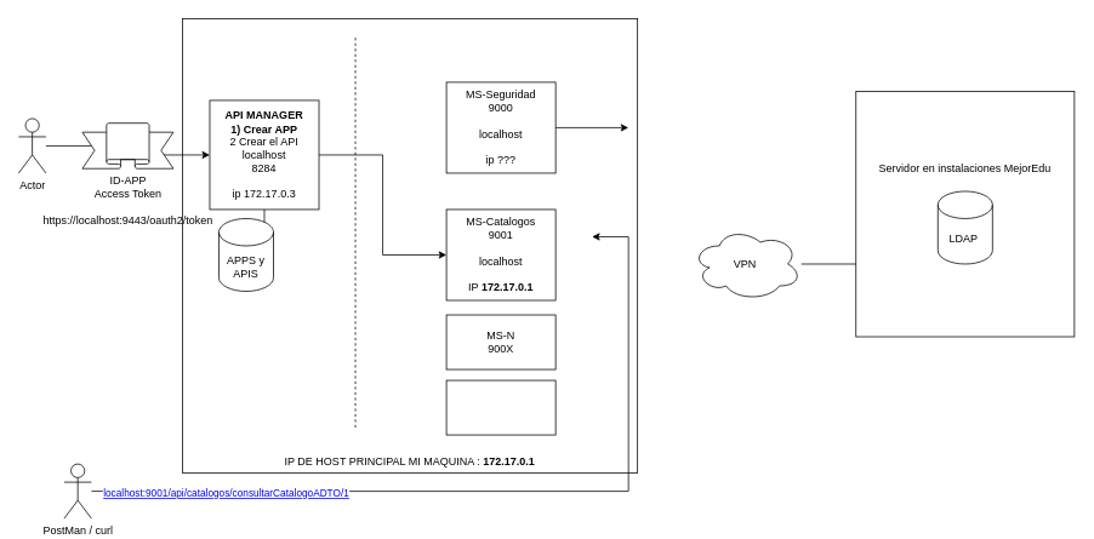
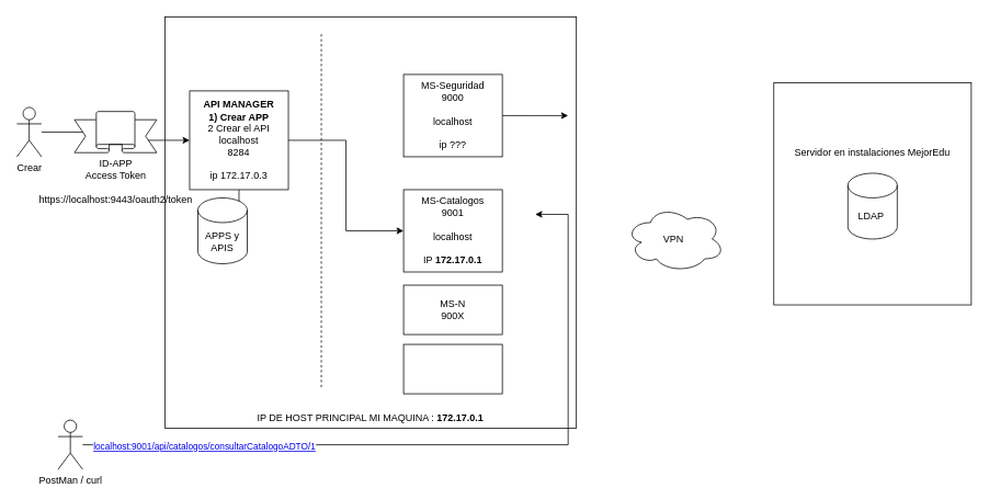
- <mxCell id="4" value="Actor" style="shape=umlActor;verticalLabelPosition=bottom;verticalAlign=top;html=1;outlineConnect=0;" vertex="1" parent="1"><mxGeometry x="20" y="130" width="30" height="60" as="geometry" /></mxCell>
+ <mxCell id="4" value="Crear" style="shape=umlActor;verticalLabelPosition=bottom;verticalAlign=top;html=1;outlineConnect=0;" vertex="1" parent="1"><mxGeometry x="20" y="130" width="30" height="60" as="geometry" /></mxCell>
- <mxCell id="19" value="" style="edgeStyle=orthogonalEdgeStyle;rounded=0;orthogonalLoop=1;jettySize=auto;html=1;" edge="1" parent="1" source="20" target="22"><mxGeometry relative="1" as="geometry" /></mxCell>
